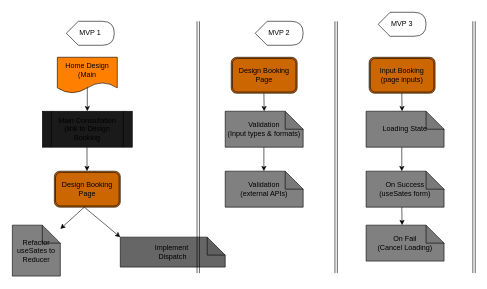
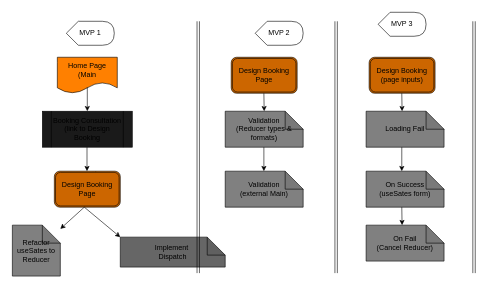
- <mxCell id="5" value="Home Design &lt;br&gt;(Main" style="shape=document;whiteSpace=wrap;html=1;boundedLbl=1;fillColor=#FF8000;" vertex="1" parent="1"><mxGeometry x="95" y="95" width="100" height="60" as="geometry" /></mxCell>
+ <mxCell id="5" value="Home Page &lt;br&gt;(Main" style="shape=document;whiteSpace=wrap;html=1;boundedLbl=1;fillColor=#FF8000;" vertex="1" parent="1"><mxGeometry x="95" y="95" width="100" height="60" as="geometry" /></mxCell>
- <mxCell id="21" value="Input Booking&lt;br&gt;(page inputs)" style="shape=ext;double=1;rounded=1;whiteSpace=wrap;html=1;fillColor=#CC6600;" vertex="1" parent="1"><mxGeometry x="615" y="95" width="110" height="60" as="geometry" /></mxCell>
+ <mxCell id="21" value="Design Booking&lt;br&gt;(page inputs)" style="shape=ext;double=1;rounded=1;whiteSpace=wrap;html=1;fillColor=#CC6600;" vertex="1" parent="1"><mxGeometry x="615" y="95" width="110" height="60" as="geometry" /></mxCell>
- <mxCell id="6" value="Main Consultation&lt;br&gt;(link to Design Booking" style="shape=process;whiteSpace=wrap;html=1;backgroundOutline=1;fillColor=#1A1A1A;" vertex="1" parent="1"><mxGeometry x="70" y="185" width="150" height="60" as="geometry" /></mxCell>
+ <mxCell id="6" value="Booking Consultation&lt;br&gt;(link to Design Booking" style="shape=process;whiteSpace=wrap;html=1;backgroundOutline=1;fillColor=#1A1A1A;" vertex="1" parent="1"><mxGeometry x="70" y="185" width="150" height="60" as="geometry" /></mxCell>
- <mxCell id="17" value="Validation&lt;br&gt;(Input types &amp;amp; formats)" style="shape=note;whiteSpace=wrap;html=1;backgroundOutline=1;darkOpacity=0.05;fillColor=#808080;" vertex="1" parent="1"><mxGeometry x="375" y="185" width="130" height="60" as="geometry" /></mxCell>
+ <mxCell id="17" value="Validation&lt;br&gt;(Reducer types &amp;amp; formats)" style="shape=note;whiteSpace=wrap;html=1;backgroundOutline=1;darkOpacity=0.05;fillColor=#808080;" vertex="1" parent="1"><mxGeometry x="375" y="185" width="130" height="60" as="geometry" /></mxCell>
- <mxCell id="22" value="Loading State" style="shape=note;whiteSpace=wrap;html=1;backgroundOutline=1;darkOpacity=0.05;fillColor=#808080;" vertex="1" parent="1"><mxGeometry x="610" y="185" width="130" height="60" as="geometry" /></mxCell>
+ <mxCell id="22" value="Loading Fail" style="shape=note;whiteSpace=wrap;html=1;backgroundOutline=1;darkOpacity=0.05;fillColor=#808080;" vertex="1" parent="1"><mxGeometry x="610" y="185" width="130" height="60" as="geometry" /></mxCell>
- <mxCell id="18" value="Validation&lt;br&gt;(external APIs)" style="shape=note;whiteSpace=wrap;html=1;backgroundOutline=1;darkOpacity=0.05;fillColor=#808080;" vertex="1" parent="1"><mxGeometry x="375" y="285" width="130" height="60" as="geometry" /></mxCell>
+ <mxCell id="18" value="Validation&lt;br&gt;(external Main)" style="shape=note;whiteSpace=wrap;html=1;backgroundOutline=1;darkOpacity=0.05;fillColor=#808080;" vertex="1" parent="1"><mxGeometry x="375" y="285" width="130" height="60" as="geometry" /></mxCell>
- <mxCell id="24" value="On Fail&lt;br&gt;(Cancel Loading)" style="shape=note;whiteSpace=wrap;html=1;backgroundOutline=1;darkOpacity=0.05;fillColor=#808080;" vertex="1" parent="1"><mxGeometry x="610" y="375" width="130" height="60" as="geometry" /></mxCell>
+ <mxCell id="24" value="On Fail&lt;br&gt;(Cancel Reducer)" style="shape=note;whiteSpace=wrap;html=1;backgroundOutline=1;darkOpacity=0.05;fillColor=#808080;" vertex="1" parent="1"><mxGeometry x="610" y="375" width="130" height="60" as="geometry" /></mxCell>
